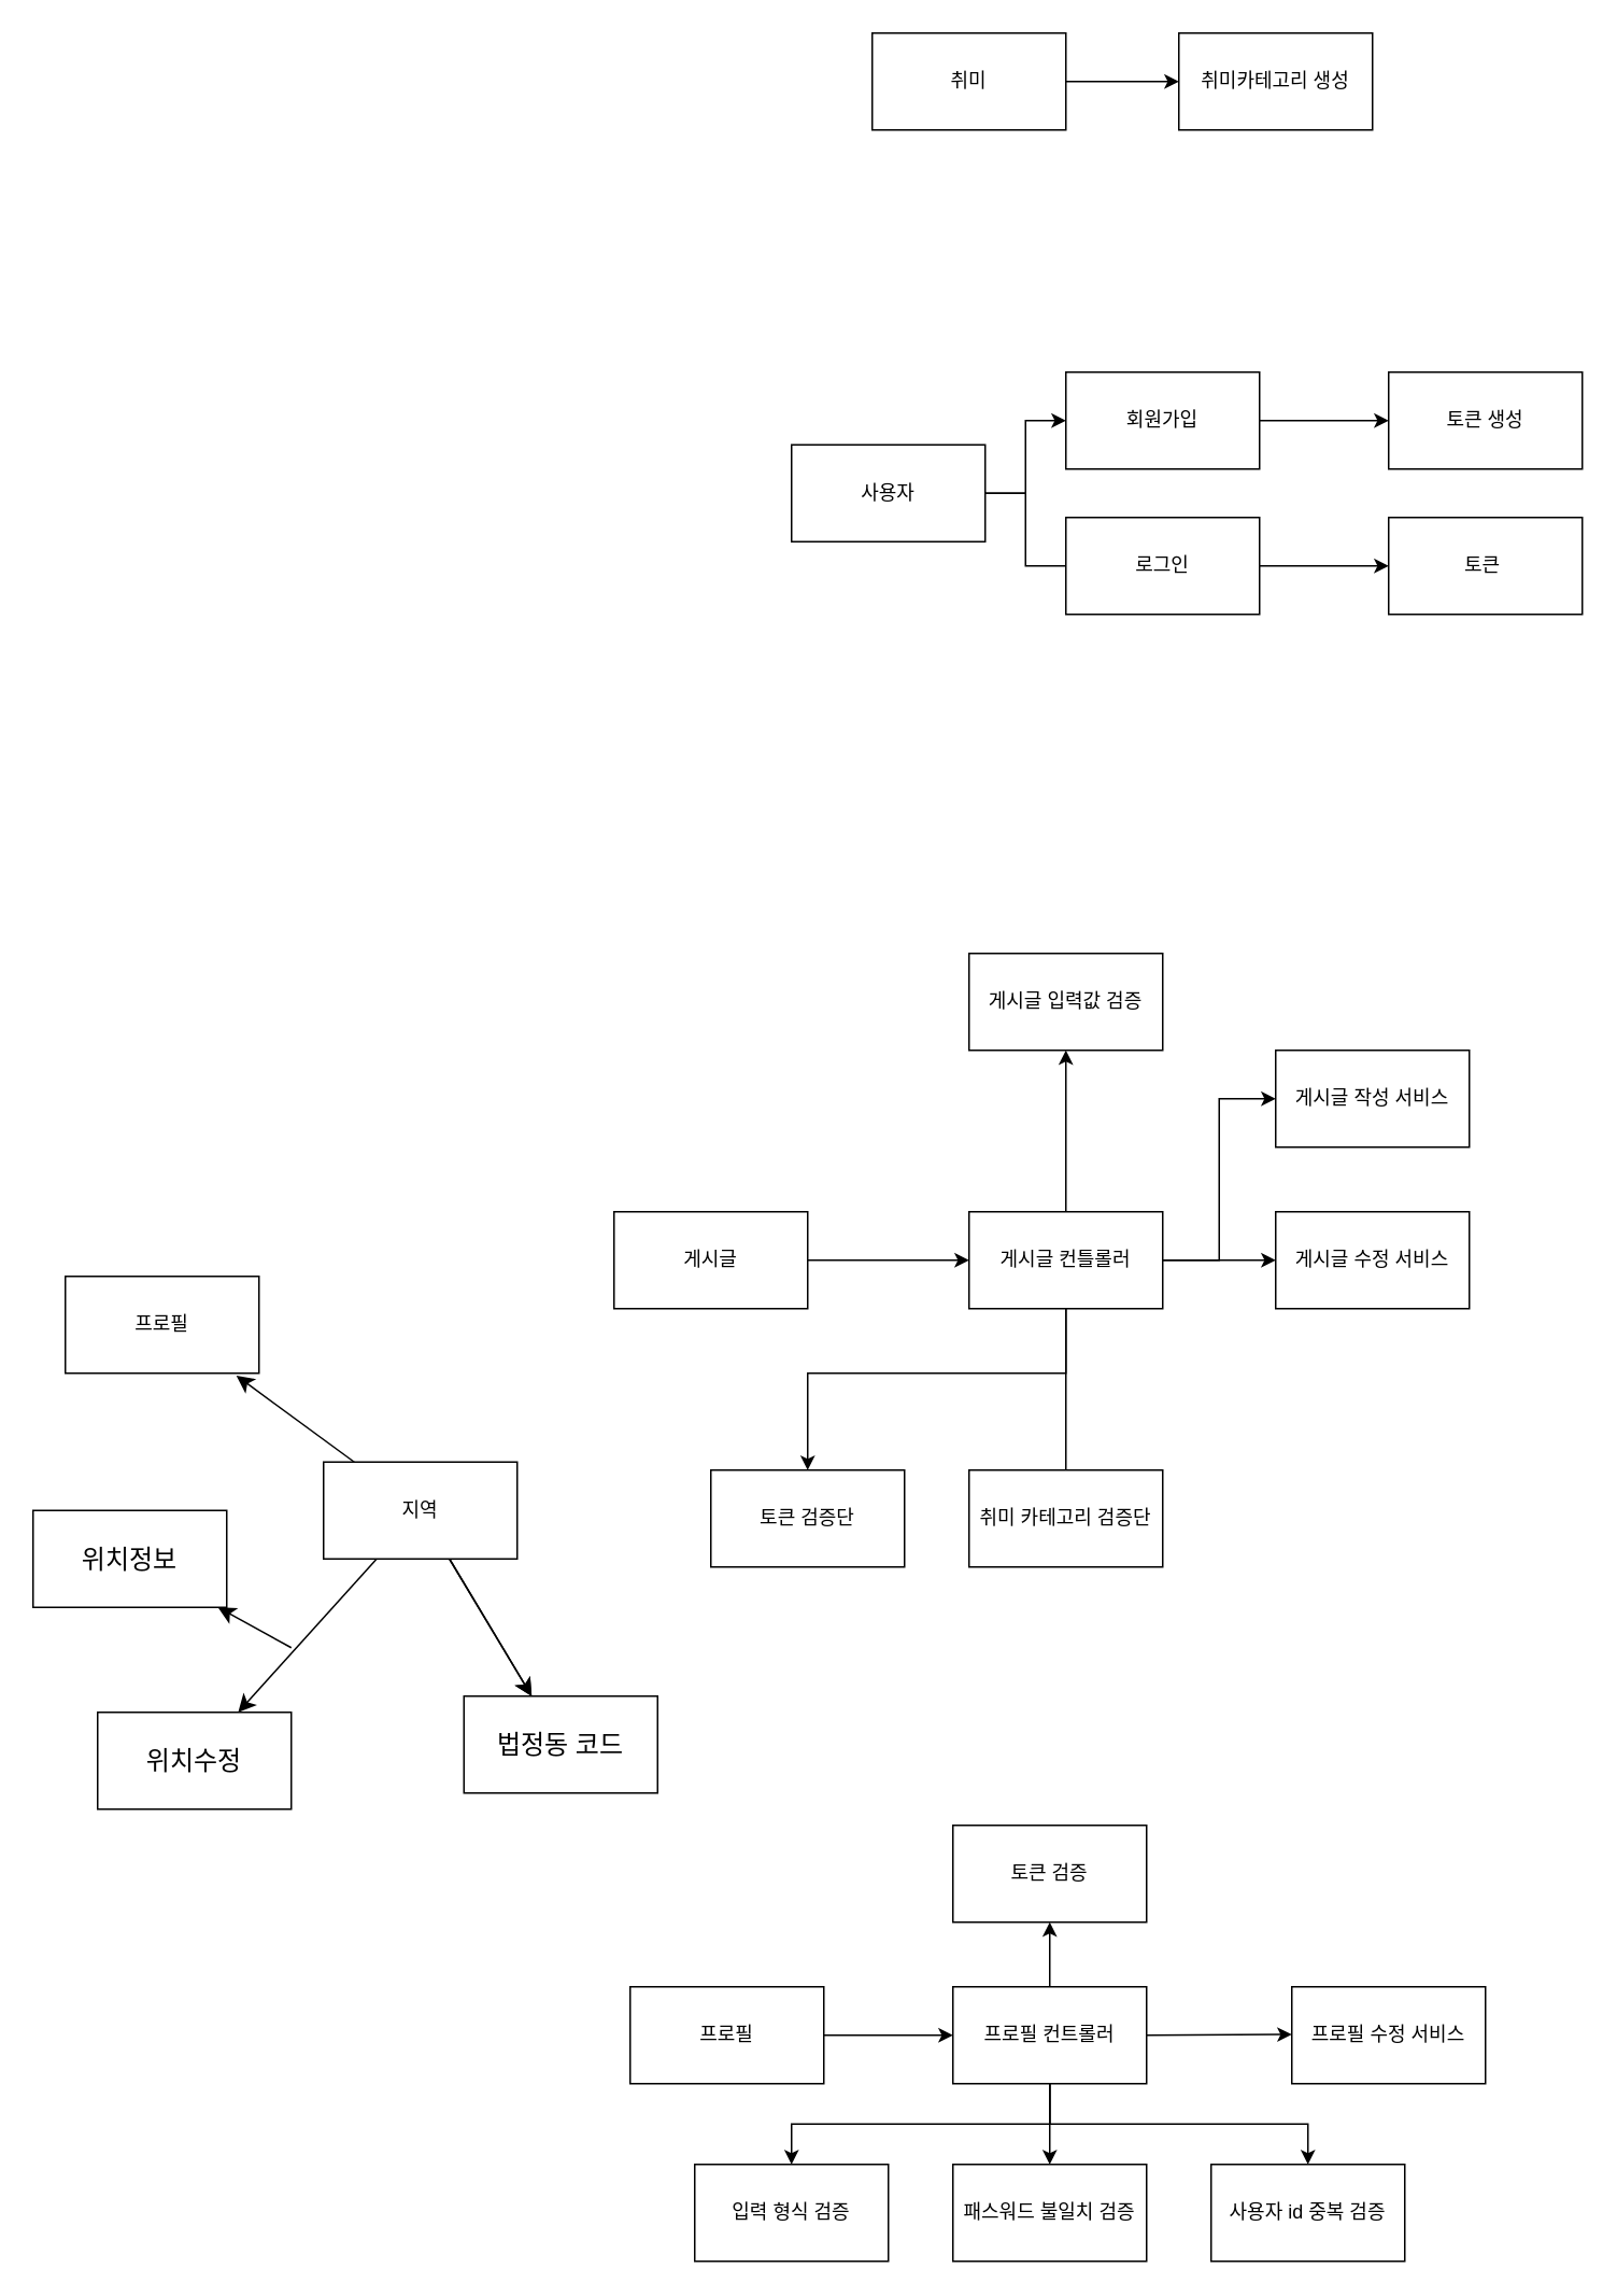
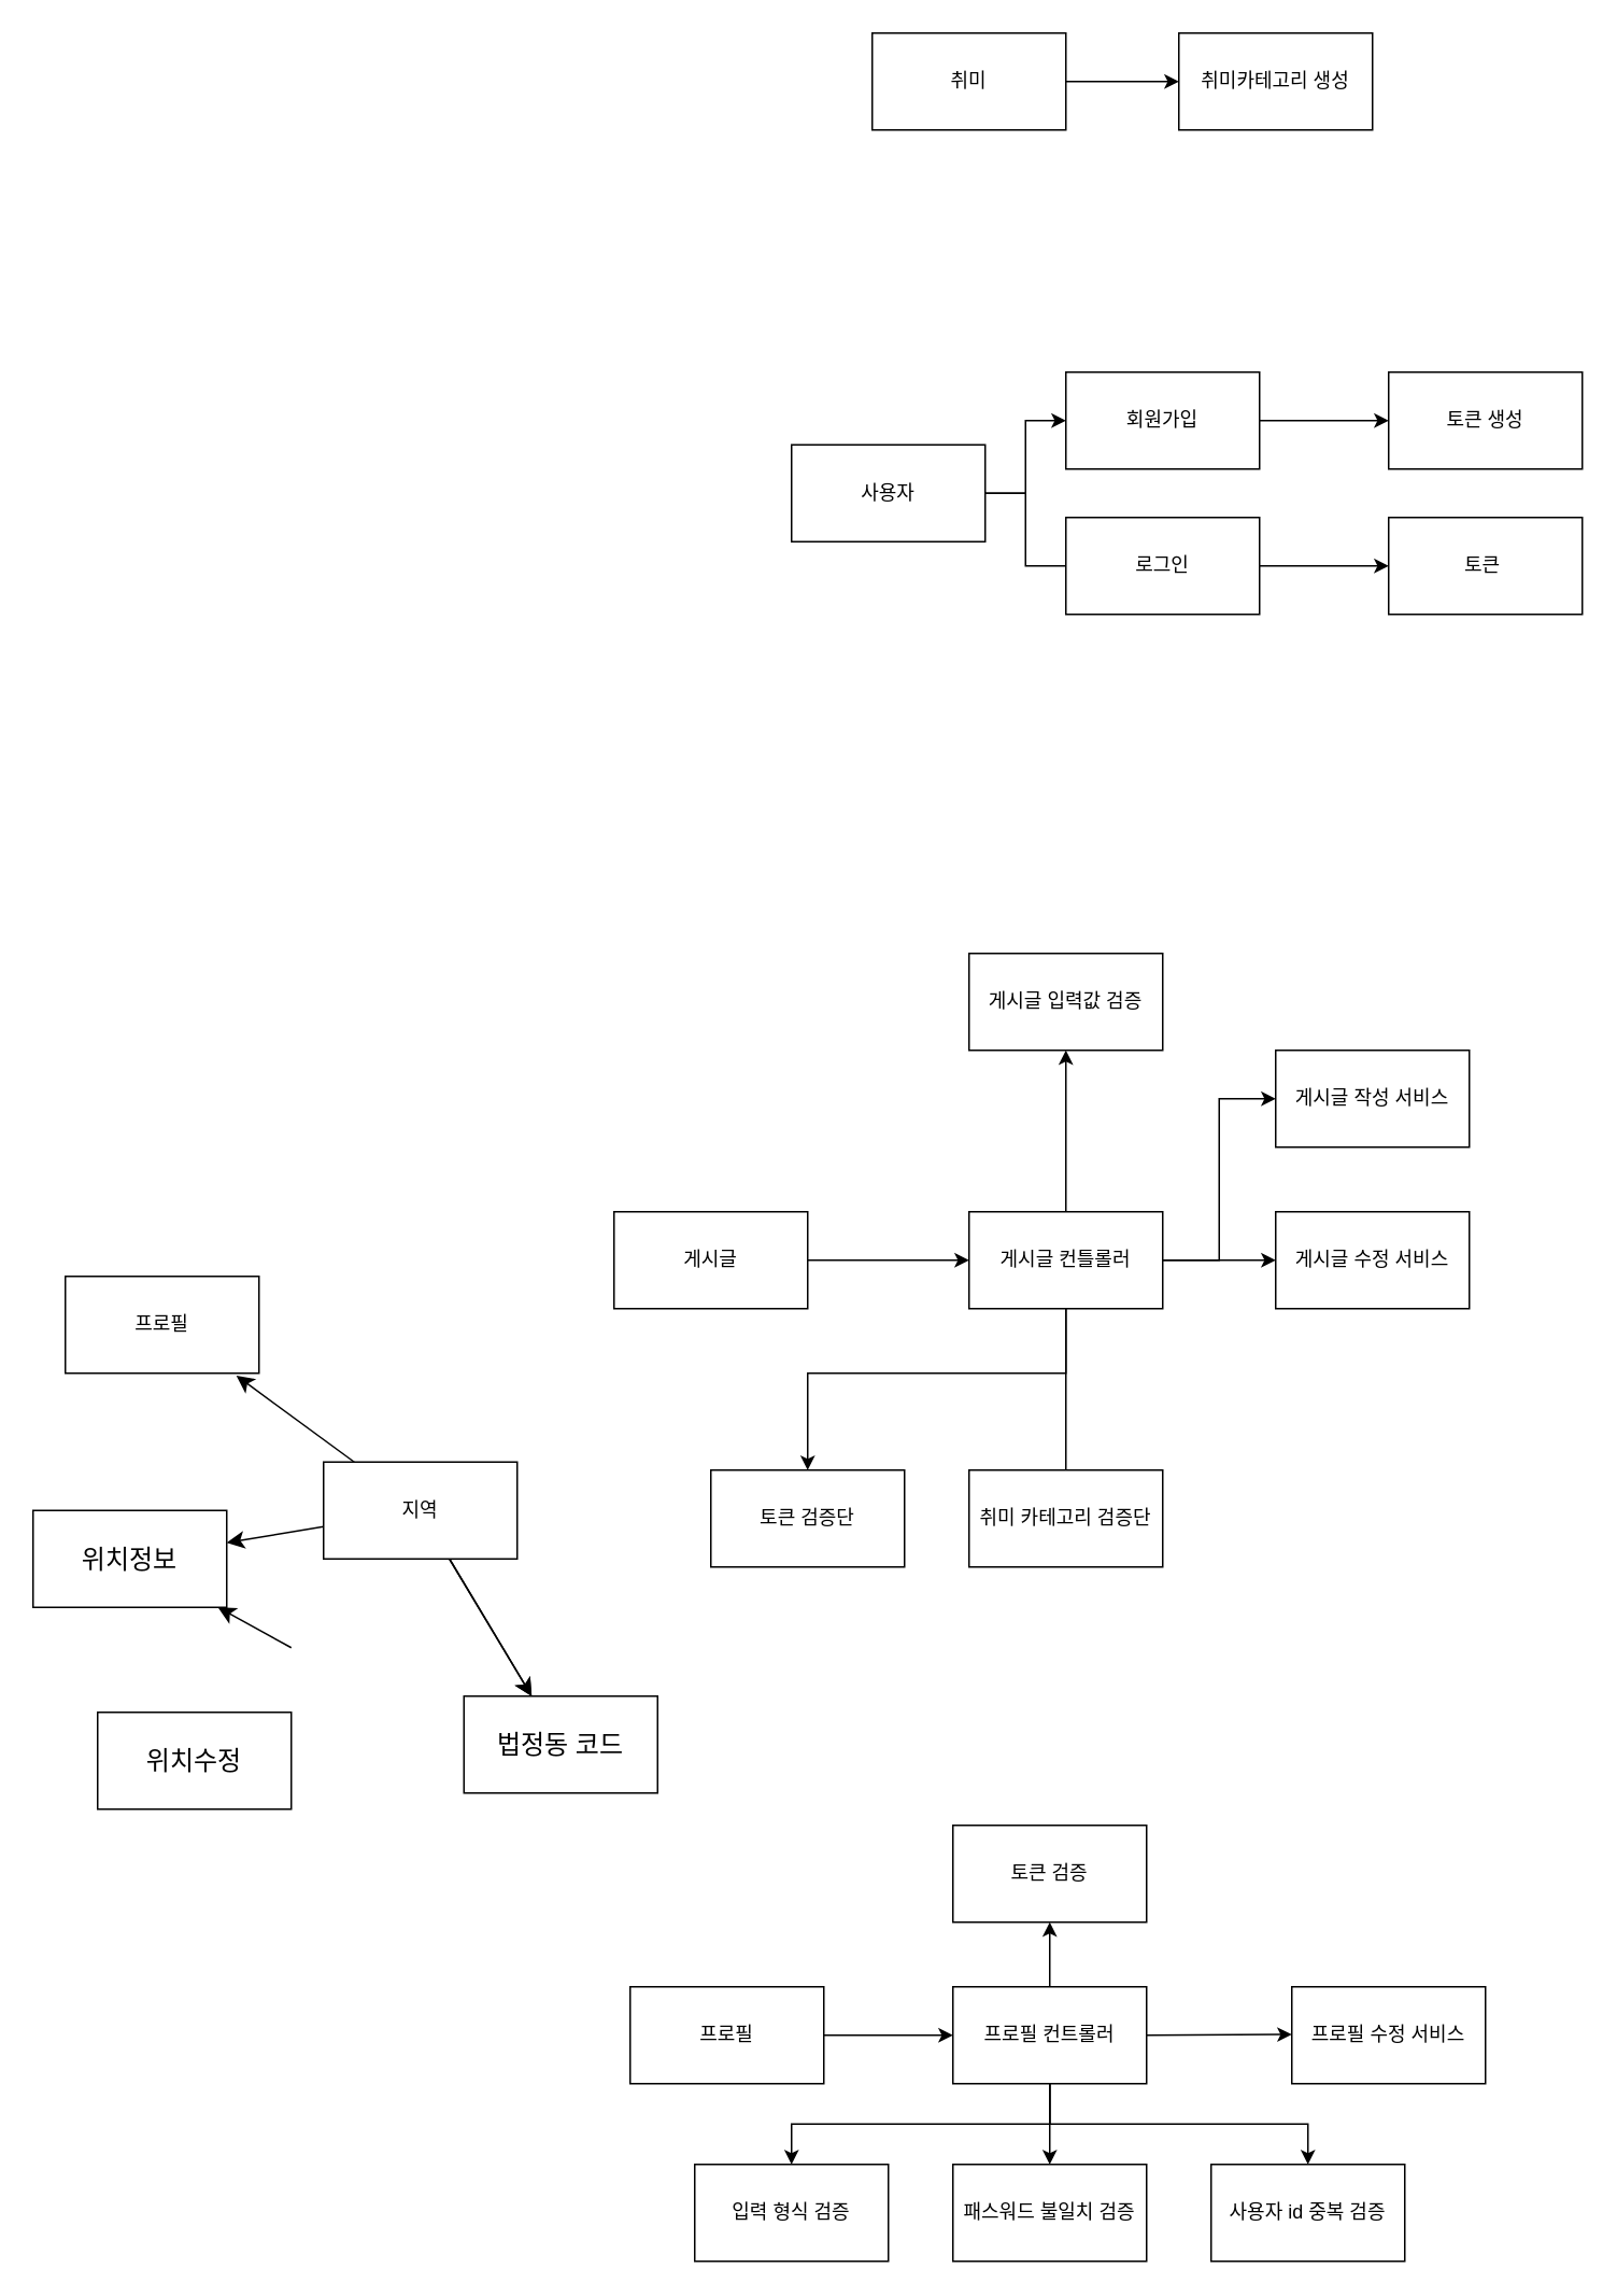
- <mxCell id="8" value="" style="edgeStyle=none;curved=1;rounded=0;orthogonalLoop=1;jettySize=auto;html=1;fontSize=12;startSize=8;endSize=8;" parent="1" source="9" target="35" edge="1"><mxGeometry relative="1" as="geometry" /></mxCell>
+ <mxCell id="8" value="" style="edgeStyle=none;curved=1;rounded=0;orthogonalLoop=1;jettySize=auto;html=1;fontSize=12;startSize=8;endSize=8;" parent="1" source="9" target="36" edge="1"><mxGeometry relative="1" as="geometry" /></mxCell>
